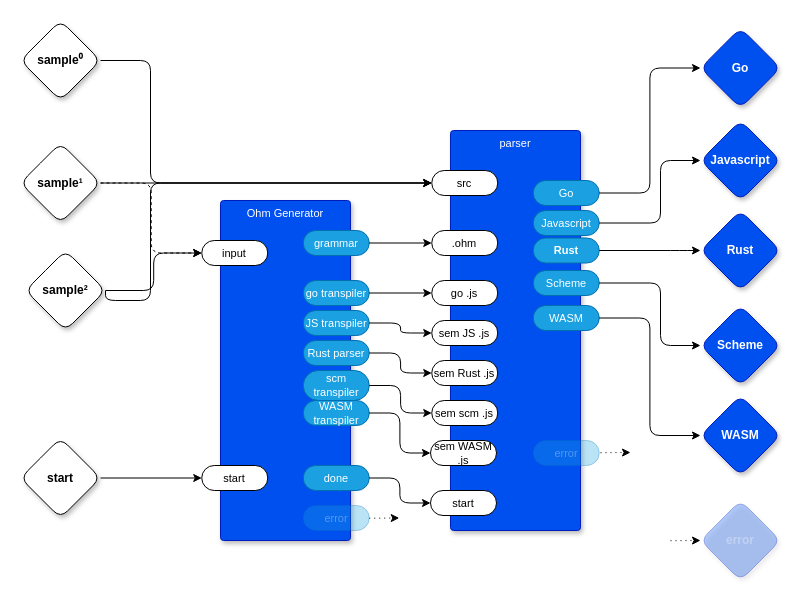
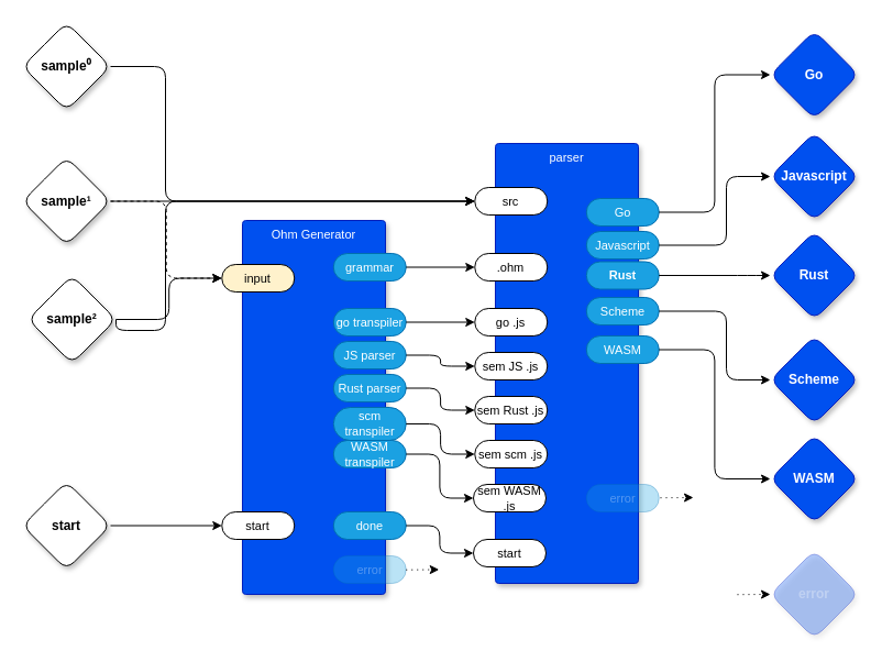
- <mxCell id="10" value="input" style="rounded=1;whiteSpace=wrap;html=1;sketch=0;points=[[0,0.5,0,0,0],[1,0.5,0,0,0]];arcSize=50;fontFamily=Helvetica;fontSize=11;fontColor=default;" vertex="1" parent="9"><mxGeometry x="-18.75" y="40" width="66" height="25" as="geometry" /></mxCell>
+ <mxCell id="10" value="input" style="rounded=1;whiteSpace=wrap;html=1;sketch=0;points=[[0,0.5,0,0,0],[1,0.5,0,0,0]];arcSize=50;fontFamily=Helvetica;fontSize=11;fontColor=default;fillColor=#fff2cc;" vertex="1" parent="9"><mxGeometry x="-18.75" y="40" width="66" height="25" as="geometry" /></mxCell>
- <mxCell id="13" value="JS transpiler" style="rounded=1;whiteSpace=wrap;html=1;sketch=0;points=[[0,0.5,0,0,0],[1,0.5,0,0,0]];fillColor=#1ba1e2;fontColor=#ffffff;strokeColor=#006EAF;arcSize=50;fontFamily=Helvetica;fontSize=11;" vertex="1" parent="9"><mxGeometry x="82.75" y="110" width="66" height="25" as="geometry" /></mxCell>
+ <mxCell id="13" value="JS parser" style="rounded=1;whiteSpace=wrap;html=1;sketch=0;points=[[0,0.5,0,0,0],[1,0.5,0,0,0]];fillColor=#1ba1e2;fontColor=#ffffff;strokeColor=#006EAF;arcSize=50;fontFamily=Helvetica;fontSize=11;" vertex="1" parent="9"><mxGeometry x="82.75" y="110" width="66" height="25" as="geometry" /></mxCell>
